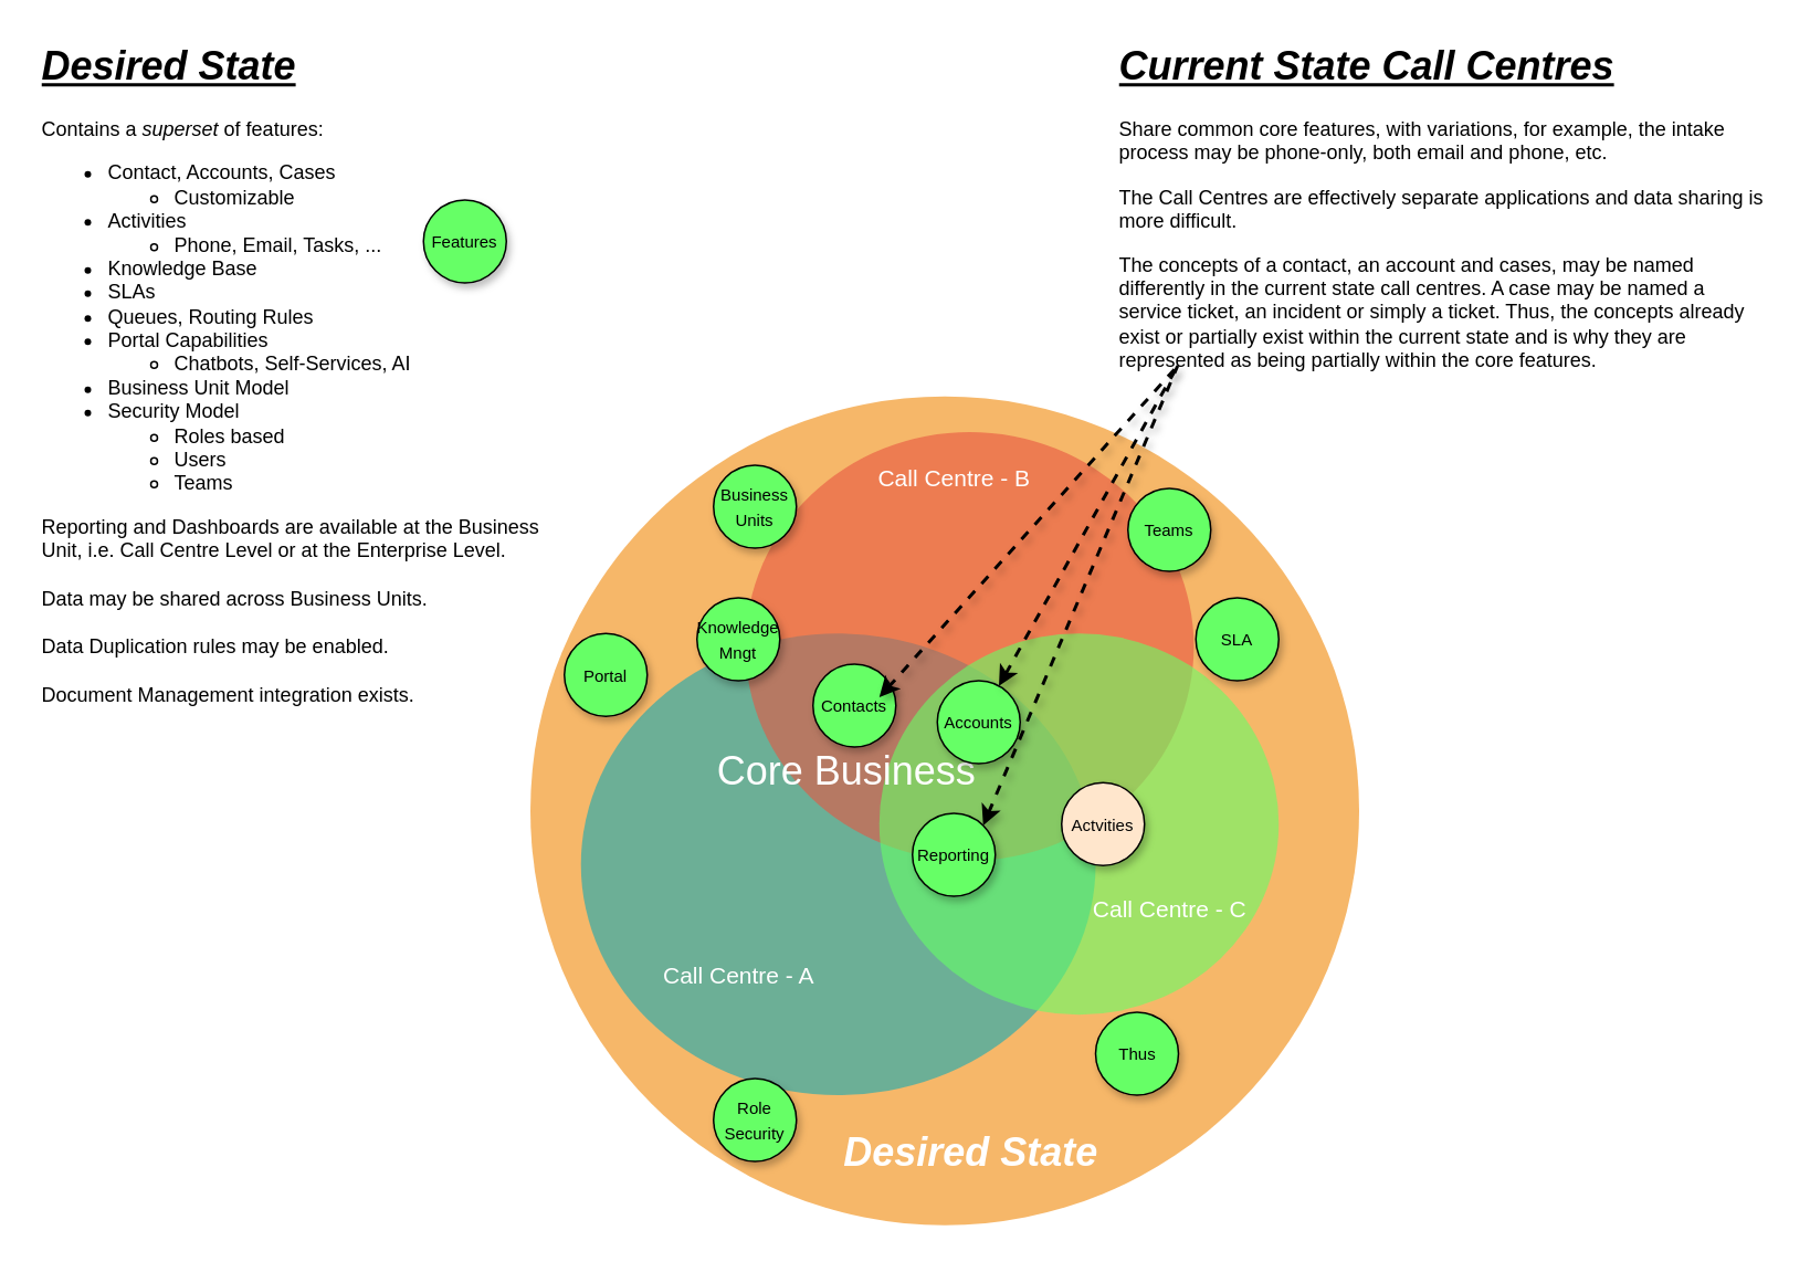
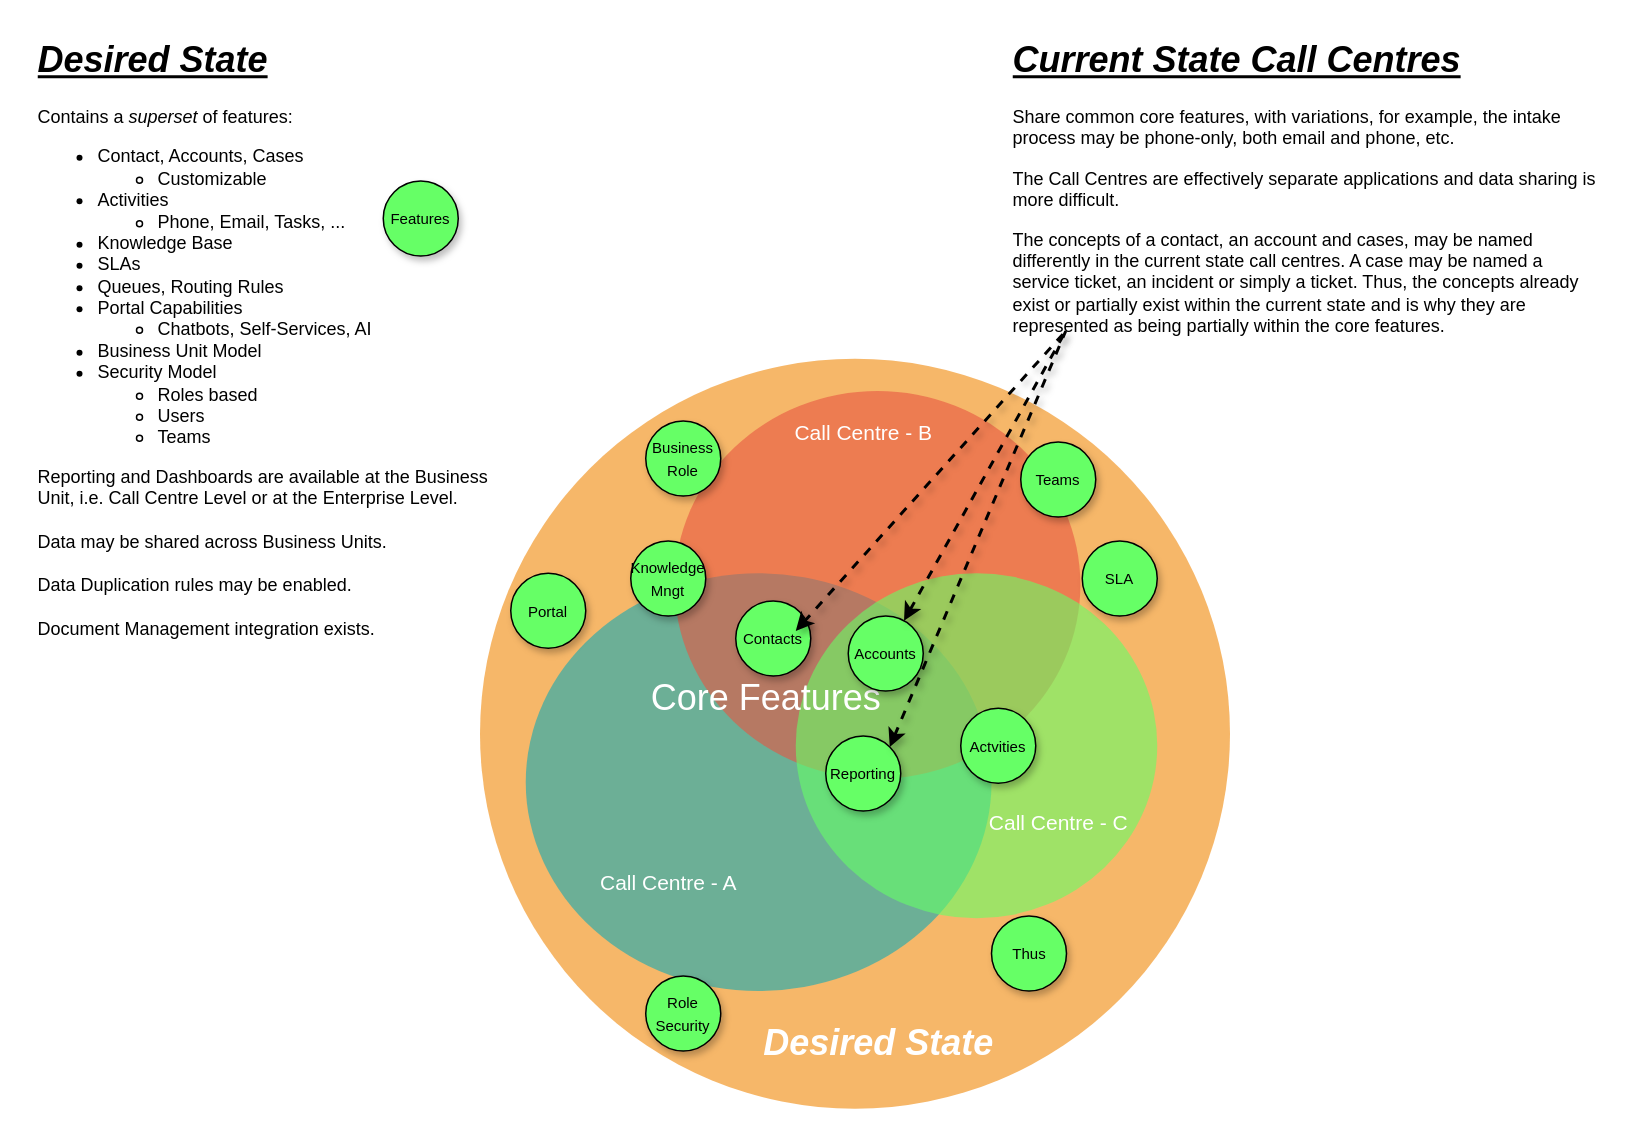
- <mxCell id="21" value="&lt;font style=&quot;font-size: 10px&quot;&gt;Business&lt;br&gt;Units&lt;br&gt;&lt;/font&gt;" style="ellipse;whiteSpace=wrap;html=1;aspect=fixed;fillColor=#66FF66;shadow=1;" vertex="1" parent="1"><mxGeometry x="430" y="280" width="50" height="50" as="geometry" /></mxCell>
+ <mxCell id="21" value="&lt;font style=&quot;font-size: 10px&quot;&gt;Business&lt;br&gt;Role&lt;br&gt;&lt;/font&gt;" style="ellipse;whiteSpace=wrap;html=1;aspect=fixed;fillColor=#66FF66;shadow=1;" vertex="1" parent="1"><mxGeometry x="430" y="280" width="50" height="50" as="geometry" /></mxCell>
- <mxCell id="10" value="Core Business" style="text;fontSize=24;align=center;verticalAlign=middle;html=1;fontColor=#FFFFFF;" vertex="1" parent="1"><mxGeometry x="415" y="430" width="190" height="70" as="geometry" /></mxCell>
+ <mxCell id="10" value="Core Features" style="text;fontSize=24;align=center;verticalAlign=middle;html=1;fontColor=#FFFFFF;" vertex="1" parent="1"><mxGeometry x="415" y="430" width="190" height="70" as="geometry" /></mxCell>
- <mxCell id="16" value="&lt;font style=&quot;font-size: 10px&quot;&gt;Actvities&lt;/font&gt;" style="ellipse;whiteSpace=wrap;html=1;aspect=fixed;fillColor=#ffe6cc;shadow=1;" vertex="1" parent="1"><mxGeometry x="640" y="471.5" width="50" height="50" as="geometry" /></mxCell>
+ <mxCell id="16" value="&lt;font style=&quot;font-size: 10px&quot;&gt;Actvities&lt;/font&gt;" style="ellipse;whiteSpace=wrap;html=1;aspect=fixed;fillColor=#66FF66;shadow=1;" vertex="1" parent="1"><mxGeometry x="640" y="471.5" width="50" height="50" as="geometry" /></mxCell>
